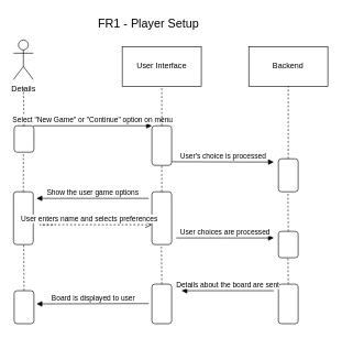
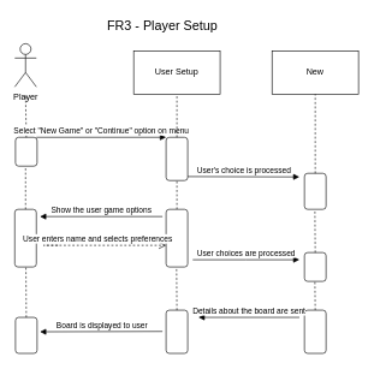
- <mxCell id="30" value="&lt;font style=&quot;font-size: 18px;&quot;&gt;FR1 - Player Setup&lt;/font&gt;" style="text;html=1;strokeColor=none;fillColor=none;align=center;verticalAlign=middle;whiteSpace=wrap;rounded=0;" vertex="1" parent="1"><mxGeometry x="145" y="20" width="160" height="30" as="geometry" /></mxCell>
+ <mxCell id="30" value="&lt;font style=&quot;font-size: 18px;&quot;&gt;FR3 - Player Setup&lt;/font&gt;" style="text;html=1;strokeColor=none;fillColor=none;align=center;verticalAlign=middle;whiteSpace=wrap;rounded=0;" vertex="1" parent="1"><mxGeometry x="145" y="20" width="160" height="30" as="geometry" /></mxCell>
- <mxCell id="2" value="User Interface" style="rounded=0;whiteSpace=wrap;html=1;" parent="1" vertex="1"><mxGeometry x="185" width="120" height="60" as="geometry" y="70" /></mxCell>
+ <mxCell id="2" value="User Setup" style="rounded=0;whiteSpace=wrap;html=1;" parent="1" vertex="1"><mxGeometry x="185" width="120" height="60" as="geometry" y="70" /></mxCell>
- <mxCell id="3" value="Backend" style="rounded=0;whiteSpace=wrap;html=1;" parent="1" vertex="1"><mxGeometry x="377" width="120" height="60" as="geometry" y="70" /></mxCell>
+ <mxCell id="3" value="New" style="rounded=0;whiteSpace=wrap;html=1;" parent="1" vertex="1"><mxGeometry x="377" width="120" height="60" as="geometry" y="70" /></mxCell>
- <mxCell id="7" value="Details" style="shape=umlActor;verticalLabelPosition=bottom;verticalAlign=top;html=1;" parent="1" vertex="1"><mxGeometry x="20" y="60" width="30" height="60" as="geometry" /></mxCell>
+ <mxCell id="7" value="Player" style="shape=umlActor;verticalLabelPosition=bottom;verticalAlign=top;html=1;" parent="1" vertex="1"><mxGeometry x="20" y="60" width="30" height="60" as="geometry" /></mxCell>
